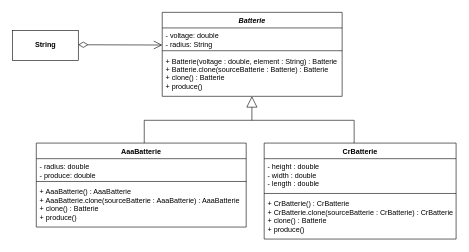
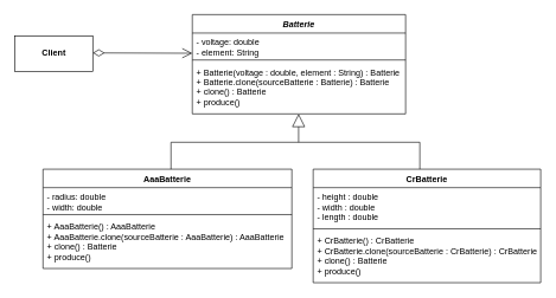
- <mxCell id="3" value="- voltage: double&#10;- radius: String" style="text;strokeColor=none;fillColor=none;align=left;verticalAlign=top;spacingLeft=4;spacingRight=4;overflow=hidden;rotatable=0;points=[[0,0.5],[1,0.5]];portConstraint=eastwest;" parent="2" vertex="1"><mxGeometry y="26" width="300" height="34" as="geometry" /></mxCell>
+ <mxCell id="3" value="- voltage: double&#10;- element: String" style="text;strokeColor=none;fillColor=none;align=left;verticalAlign=top;spacingLeft=4;spacingRight=4;overflow=hidden;rotatable=0;points=[[0,0.5],[1,0.5]];portConstraint=eastwest;" parent="2" vertex="1"><mxGeometry y="26" width="300" height="34" as="geometry" /></mxCell>
- <mxCell id="14" value="&lt;b&gt;String&lt;/b&gt;" style="html=1;" parent="1" vertex="1"><mxGeometry x="20" y="50" width="110" height="50" as="geometry" /></mxCell>
+ <mxCell id="14" value="&lt;b&gt;Client&lt;/b&gt;" style="html=1;" parent="1" vertex="1"><mxGeometry x="20" y="50" width="110" height="50" as="geometry" /></mxCell>
- <mxCell id="7" value="- radius: double&#10;- produce: double" style="text;strokeColor=none;fillColor=none;align=left;verticalAlign=top;spacingLeft=4;spacingRight=4;overflow=hidden;rotatable=0;points=[[0,0.5],[1,0.5]];portConstraint=eastwest;" parent="6" vertex="1"><mxGeometry y="26" width="350" height="34" as="geometry" /></mxCell>
+ <mxCell id="7" value="- radius: double&#10;- width: double" style="text;strokeColor=none;fillColor=none;align=left;verticalAlign=top;spacingLeft=4;spacingRight=4;overflow=hidden;rotatable=0;points=[[0,0.5],[1,0.5]];portConstraint=eastwest;" parent="6" vertex="1"><mxGeometry y="26" width="350" height="34" as="geometry" /></mxCell>
